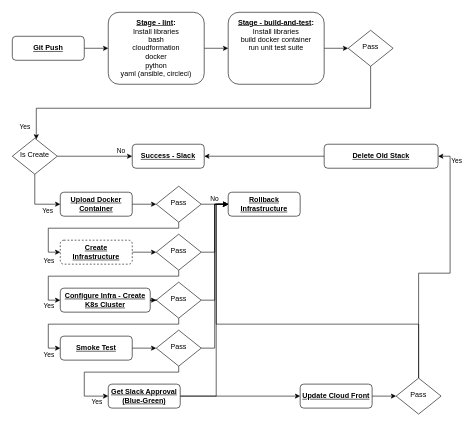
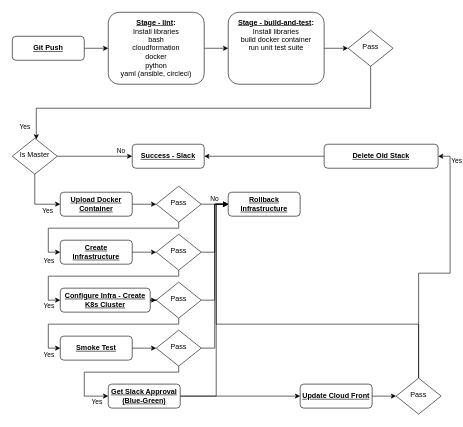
- <mxCell id="16" value="Is Create" style="rhombus;whiteSpace=wrap;html=1;shadow=0;fontFamily=Helvetica;fontSize=12;align=center;strokeWidth=1;spacing=6;spacingTop=-4;" parent="1" vertex="1"><mxGeometry x="20" y="230" width="75" height="60" as="geometry" /></mxCell>
+ <mxCell id="16" value="Is Master" style="rhombus;whiteSpace=wrap;html=1;shadow=0;fontFamily=Helvetica;fontSize=12;align=center;strokeWidth=1;spacing=6;spacingTop=-4;" parent="1" vertex="1"><mxGeometry x="20" y="230" width="75" height="60" as="geometry" /></mxCell>
- <mxCell id="26" value="&lt;b&gt;&lt;u&gt;Create Infrastructure&lt;/u&gt;&lt;/b&gt;" style="rounded=1;whiteSpace=wrap;html=1;fontSize=12;glass=0;strokeWidth=1;shadow=0;dashed=1;" parent="1" vertex="1"><mxGeometry x="100" y="400" width="120" height="40" as="geometry" /></mxCell>
+ <mxCell id="26" value="&lt;b&gt;&lt;u&gt;Create Infrastructure&lt;/u&gt;&lt;/b&gt;" style="rounded=1;whiteSpace=wrap;html=1;fontSize=12;glass=0;strokeWidth=1;shadow=0;" parent="1" vertex="1"><mxGeometry x="100" y="400" width="120" height="40" as="geometry" /></mxCell>
